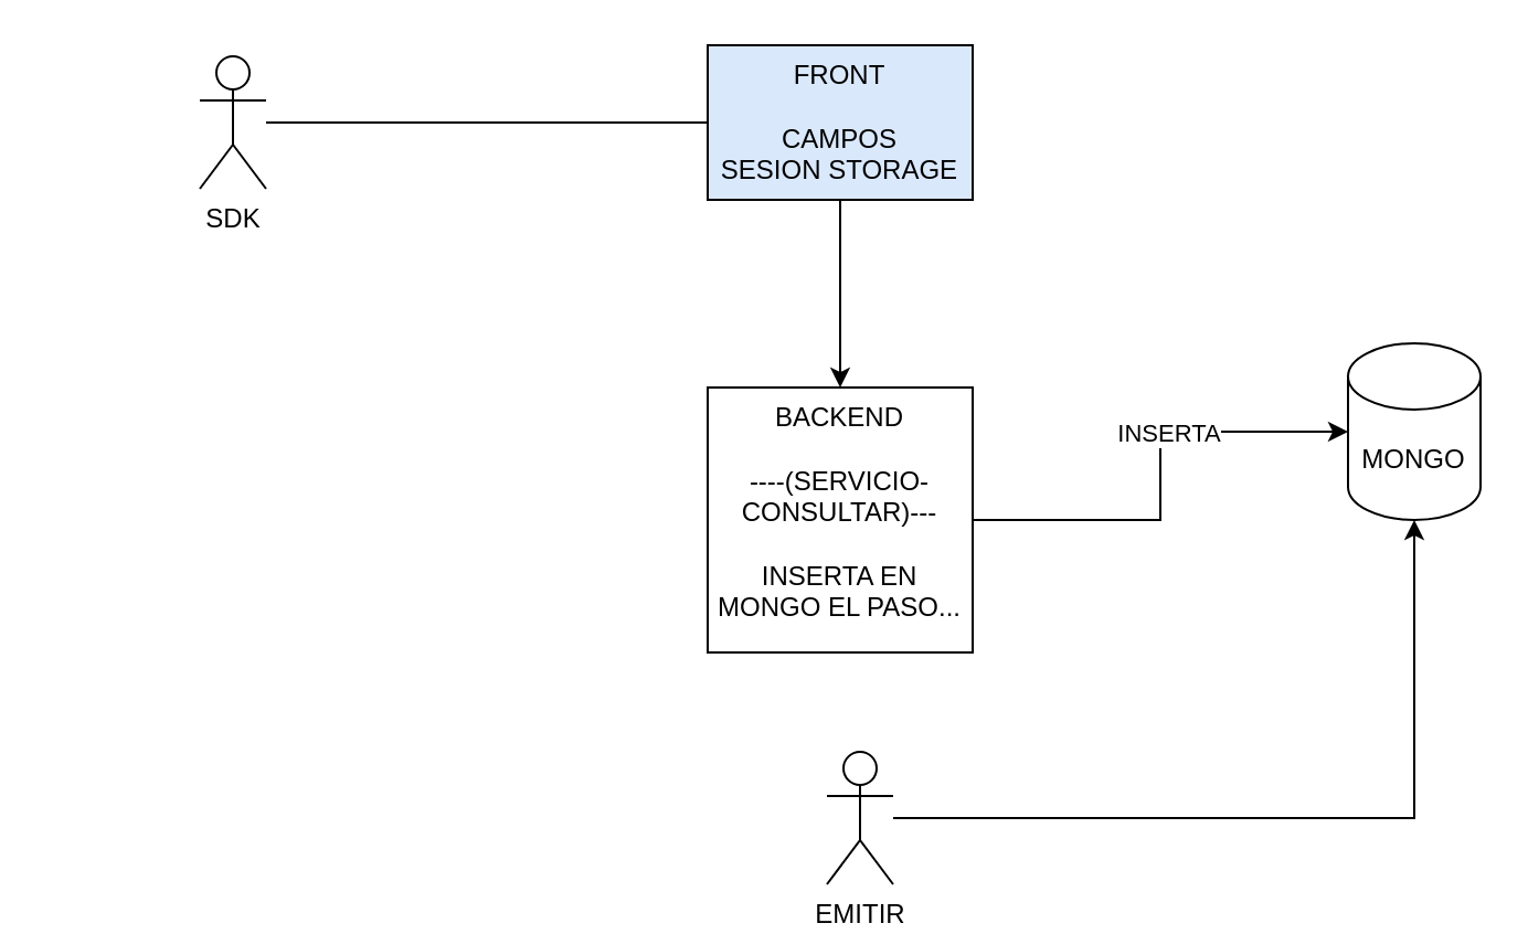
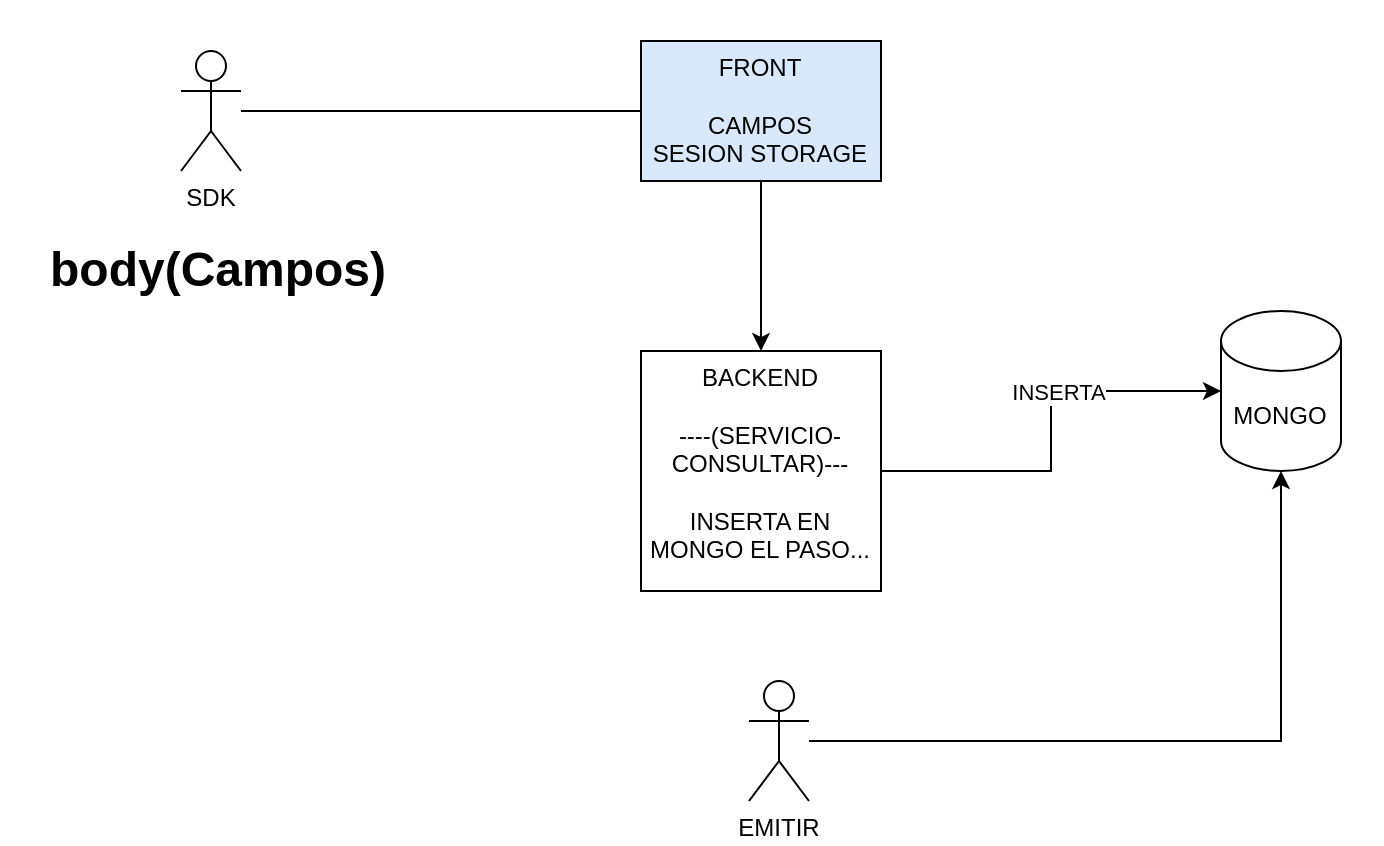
+ <mxCell id="6" value="&lt;h1&gt;body(Campos)&lt;/h1&gt;" style="text;html=1;strokeColor=none;fillColor=none;spacing=5;spacingTop=-20;whiteSpace=wrap;overflow=hidden;rounded=0;" parent="1" vertex="1"><mxGeometry x="20" y="115" width="180" height="50" as="geometry" /></mxCell>
